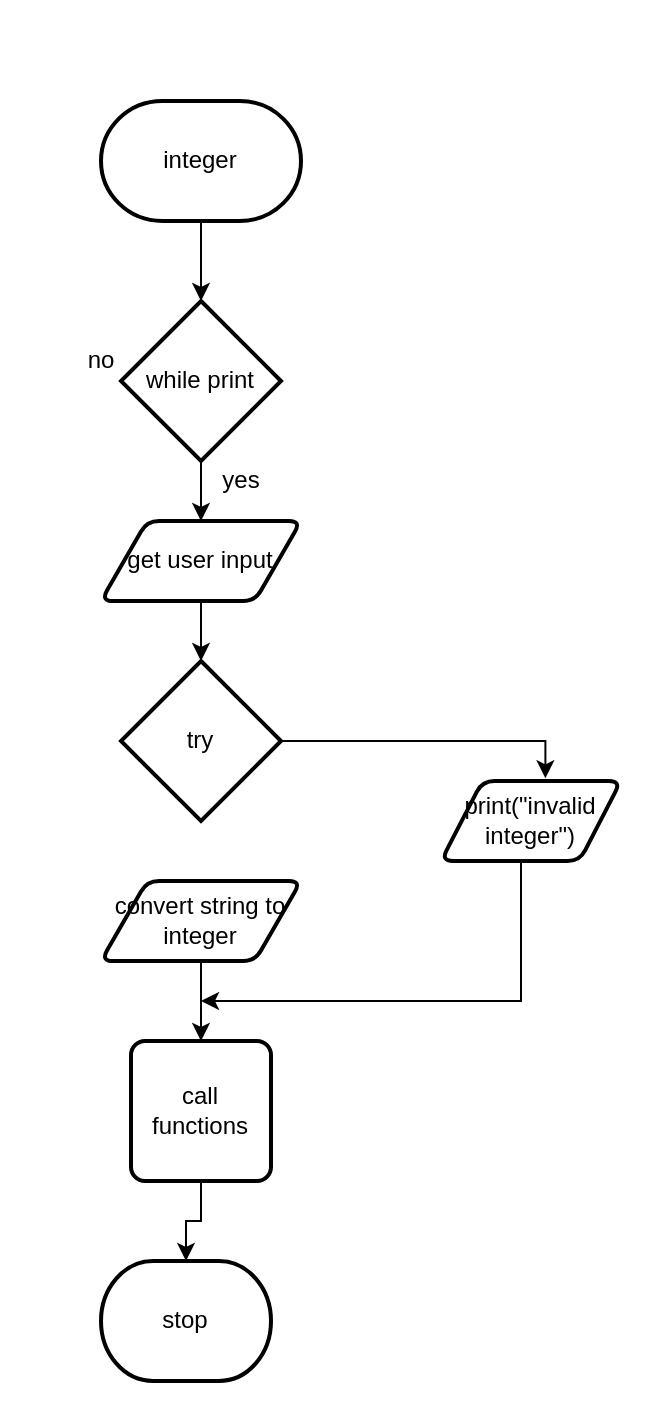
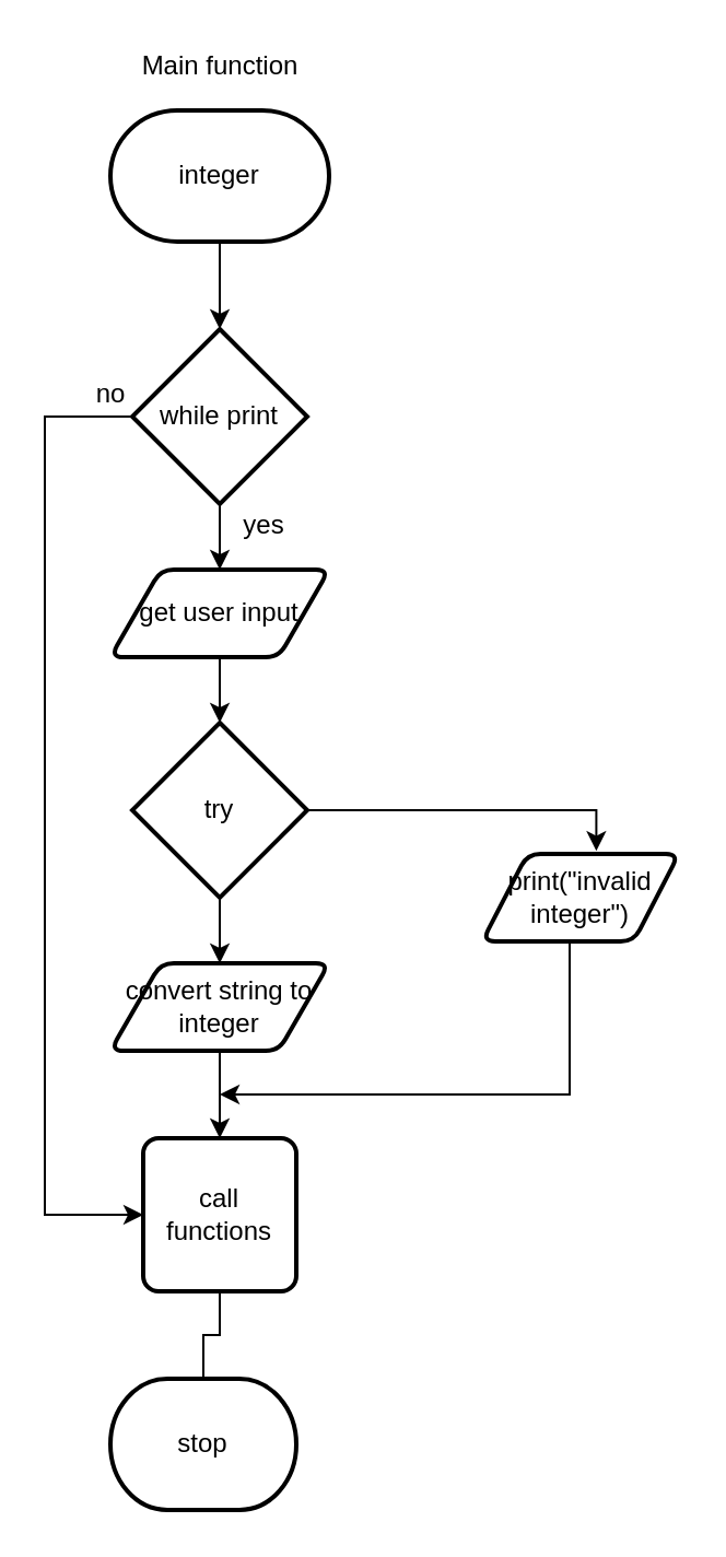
+ <mxCell id="6" value="Main function" style="text;html=1;align=center;verticalAlign=middle;resizable=0;points=[];autosize=1;strokeColor=none;fillColor=none;" parent="1" vertex="1"><mxGeometry x="55" y="20" width="90" height="20" as="geometry" /></mxCell>
+ <mxCell id="8" style="edgeStyle=orthogonalEdgeStyle;rounded=0;html=1;entryX=0;entryY=0.5;entryDx=0;entryDy=0;" edge="1" parent="1" source="9" target="21"><mxGeometry relative="1" as="geometry"><Array as="points"><mxPoint x="20" y="190" /><mxPoint x="20" y="555" /></Array></mxGeometry></mxCell>
+ <mxCell id="13" style="edgeStyle=none;html=1;" edge="1" parent="1" source="15" target="17"><mxGeometry relative="1" as="geometry" /></mxCell>
- <mxCell id="20" style="edgeStyle=orthogonalEdgeStyle;rounded=0;html=1;entryX=0.5;entryY=0;entryDx=0;entryDy=0;entryPerimeter=0;" edge="1" parent="1" source="21" target="5"><mxGeometry relative="1" as="geometry" /></mxCell>
+ <mxCell id="20" style="edgeStyle=orthogonalEdgeStyle;rounded=0;html=1;entryX=0.5;entryY=0;entryDx=0;entryDy=0;entryPerimeter=0;endArrow=none;" edge="1" parent="1" source="21" target="5"><mxGeometry relative="1" as="geometry" /></mxCell>
